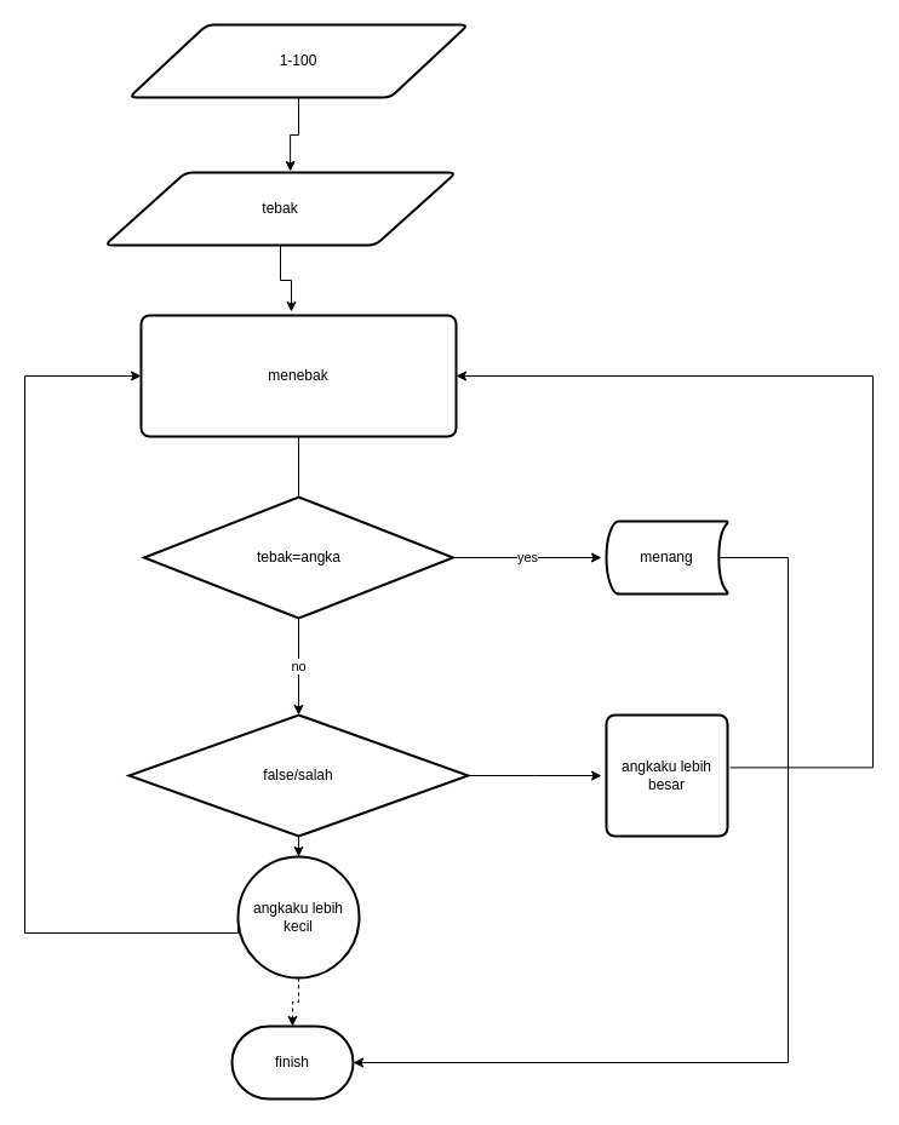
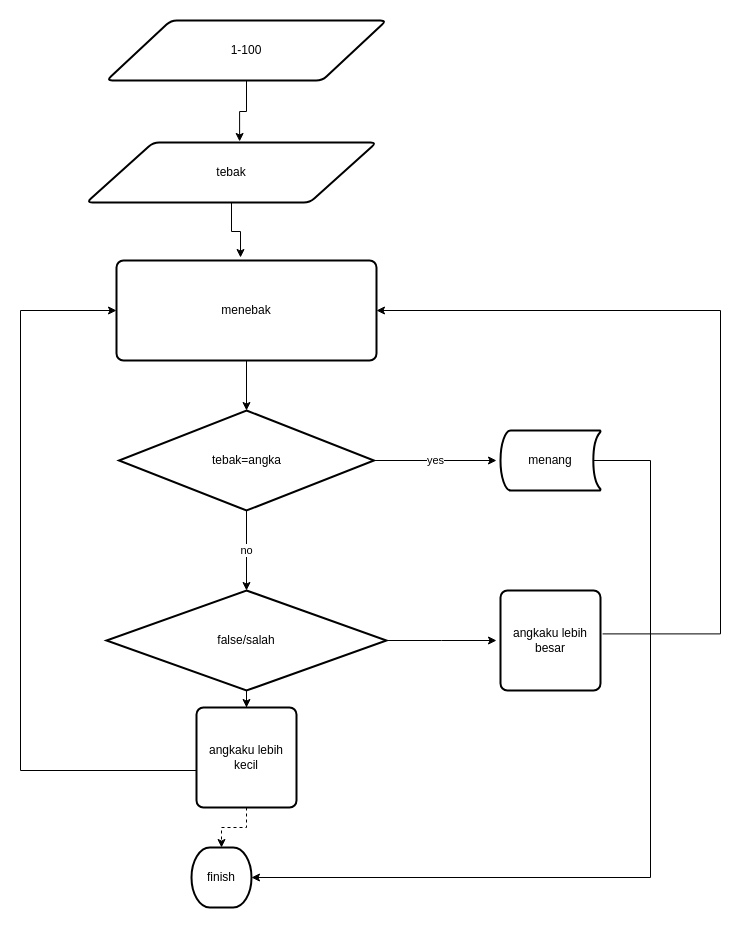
- <mxCell id="4" style="edgeStyle=orthogonalEdgeStyle;rounded=0;orthogonalLoop=1;jettySize=auto;html=1;endArrow=none;" edge="1" parent="1" source="5" target="8"><mxGeometry relative="1" as="geometry" /></mxCell>
+ <mxCell id="4" style="edgeStyle=orthogonalEdgeStyle;rounded=0;orthogonalLoop=1;jettySize=auto;html=1;" edge="1" parent="1" source="5" target="8"><mxGeometry relative="1" as="geometry" /></mxCell>
- <mxCell id="17" value="angkaku lebih kecil" style="ellipse;whiteSpace=wrap;html=1;absoluteArcSize=1;arcSize=14;strokeWidth=2;" vertex="1" parent="1"><mxGeometry x="196" y="707" width="100" height="100" as="geometry" /></mxCell>
+ <mxCell id="17" value="angkaku lebih kecil" style="rounded=1;whiteSpace=wrap;html=1;absoluteArcSize=1;arcSize=14;strokeWidth=2;" vertex="1" parent="1"><mxGeometry x="196" y="707" width="100" height="100" as="geometry" /></mxCell>
- <mxCell id="20" value="finish" style="strokeWidth=2;html=1;shape=mxgraph.flowchart.terminator;whiteSpace=wrap;" vertex="1" parent="1"><mxGeometry x="191" y="847" width="100" height="60" as="geometry" /></mxCell>
+ <mxCell id="20" value="finish" style="strokeWidth=2;html=1;shape=mxgraph.flowchart.terminator;whiteSpace=wrap;" vertex="1" parent="1"><mxGeometry x="191" y="847" width="60" height="60" as="geometry" /></mxCell>
